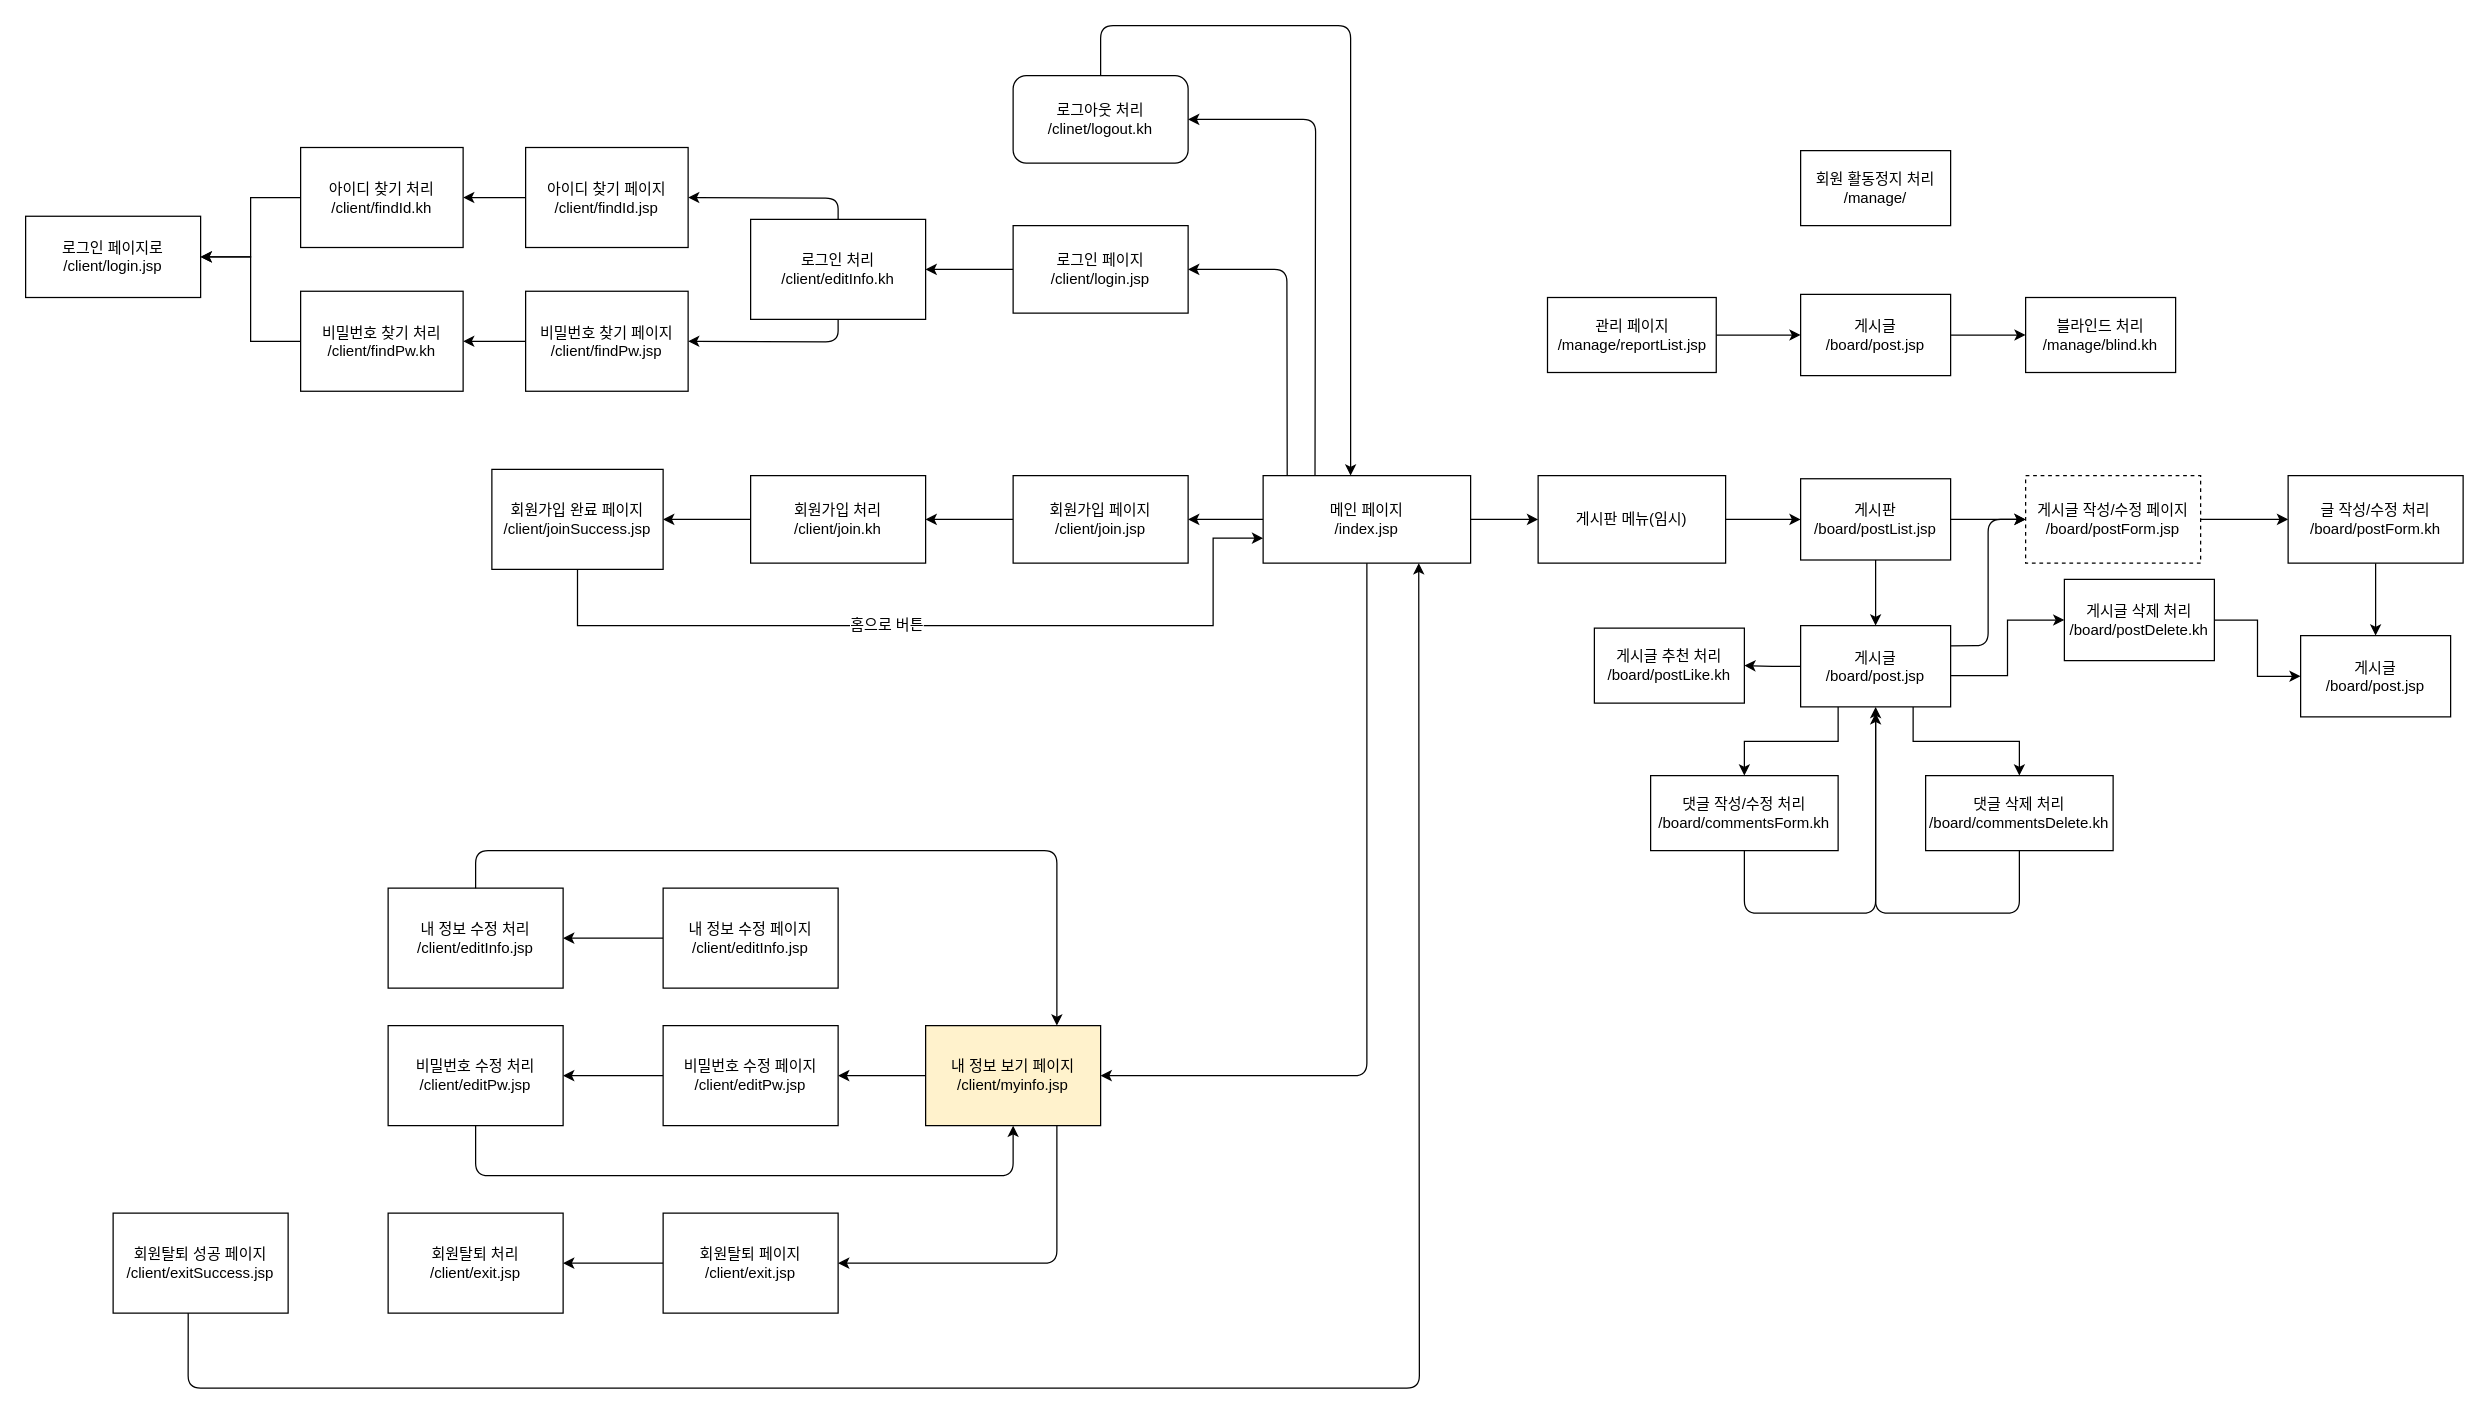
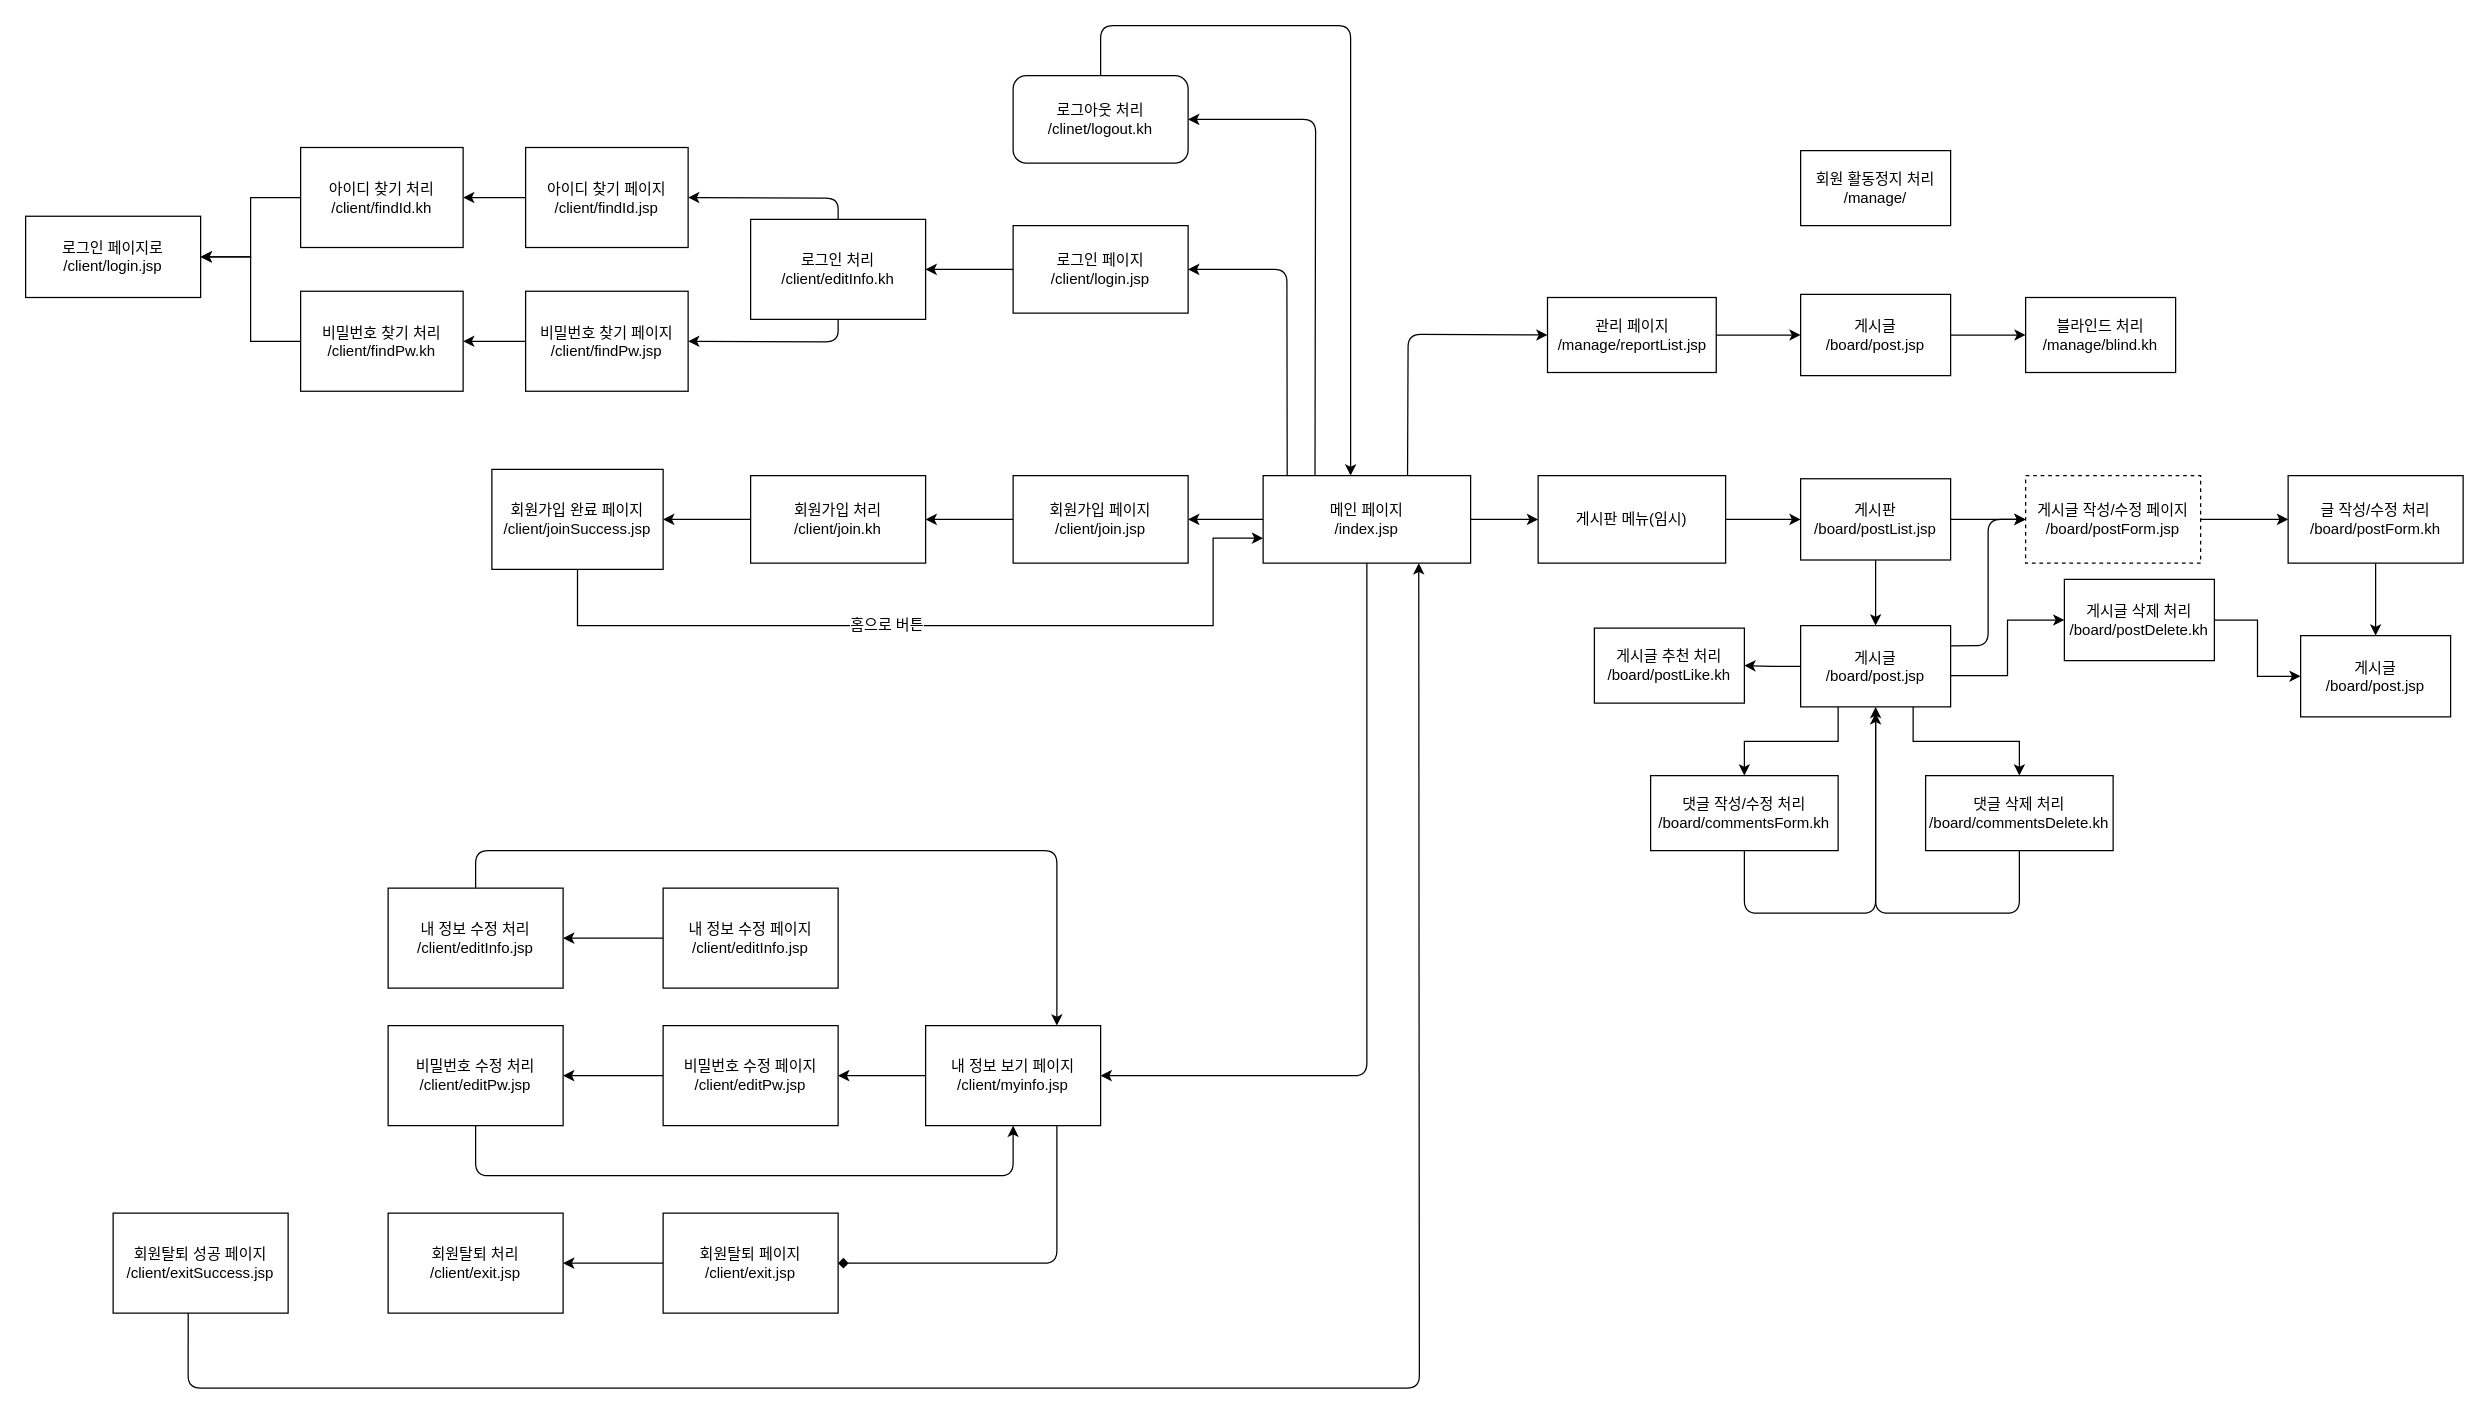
+ <mxCell id="71" value="" style="endArrow=classic;html=1;exitX=0.696;exitY=0.002;exitDx=0;exitDy=0;exitPerimeter=0;entryX=0;entryY=0.5;entryDx=0;entryDy=0;" edge="1" parent="1" source="4" target="70"><mxGeometry width="50" height="50" relative="1" as="geometry"><mxPoint x="1460" y="300" as="sourcePoint" /><mxPoint x="1510" y="250" as="targetPoint" /><Array as="points"><mxPoint x="1126" y="267" /></Array></mxGeometry></mxCell>
- <mxCell id="24" value="&lt;div&gt;내 정보 보기 페이지&lt;br&gt;&lt;/div&gt;&lt;div&gt;/client/myinfo.jsp&lt;br&gt;&lt;/div&gt;" style="rounded=0;whiteSpace=wrap;html=1;fillColor=#fff2cc;" parent="1" vertex="1"><mxGeometry x="740" y="820" width="140" height="80" as="geometry" /></mxCell>
+ <mxCell id="24" value="&lt;div&gt;내 정보 보기 페이지&lt;br&gt;&lt;/div&gt;&lt;div&gt;/client/myinfo.jsp&lt;br&gt;&lt;/div&gt;" style="rounded=0;whiteSpace=wrap;html=1;" parent="1" vertex="1"><mxGeometry x="740" y="820" width="140" height="80" as="geometry" /></mxCell>
- <mxCell id="37" value="" style="endArrow=classic;html=1;exitX=0.75;exitY=1;exitDx=0;exitDy=0;entryX=1;entryY=0.5;entryDx=0;entryDy=0;" parent="1" source="24" target="26" edge="1"><mxGeometry width="50" height="50" relative="1" as="geometry"><mxPoint x="786.5" y="1040" as="sourcePoint" /><mxPoint x="836.5" y="990" as="targetPoint" /><Array as="points"><mxPoint x="845" y="1010" /></Array></mxGeometry></mxCell>
+ <mxCell id="37" value="" style="endArrow=diamond;html=1;exitX=0.75;exitY=1;exitDx=0;exitDy=0;entryX=1;entryY=0.5;entryDx=0;entryDy=0;" parent="1" source="24" target="26" edge="1"><mxGeometry width="50" height="50" relative="1" as="geometry"><mxPoint x="786.5" y="1040" as="sourcePoint" /><mxPoint x="836.5" y="990" as="targetPoint" /><Array as="points"><mxPoint x="845" y="1010" /></Array></mxGeometry></mxCell>
